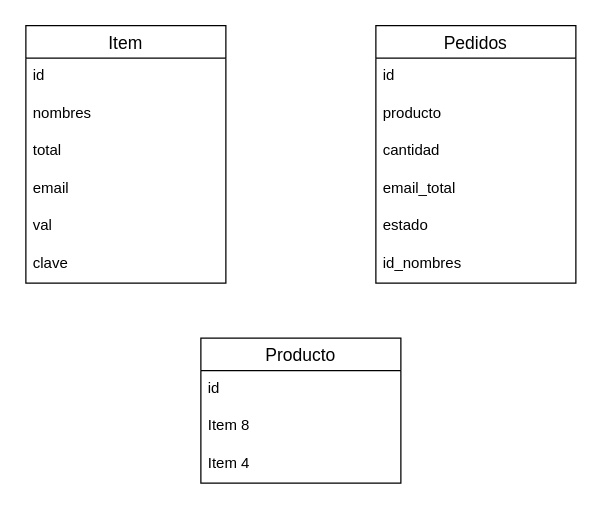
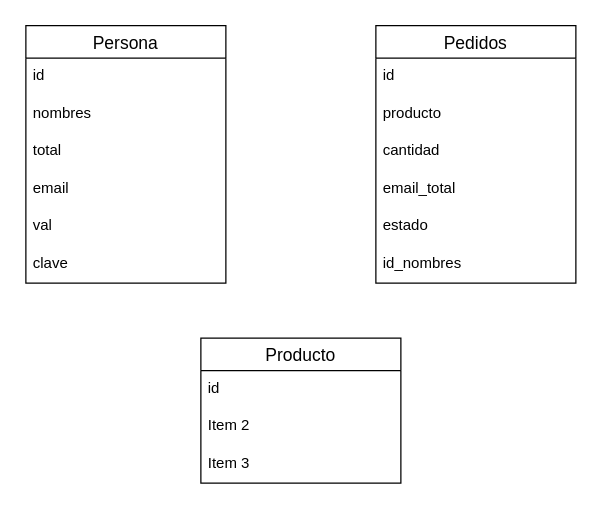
- <mxCell id="2" value="Item" style="swimlane;fontStyle=0;childLayout=stackLayout;horizontal=1;startSize=26;horizontalStack=0;resizeParent=1;resizeParentMax=0;resizeLast=0;collapsible=1;marginBottom=0;align=center;fontSize=14;" parent="1" vertex="1"><mxGeometry x="20" y="20" width="160" height="206" as="geometry" /></mxCell>
+ <mxCell id="2" value="Persona" style="swimlane;fontStyle=0;childLayout=stackLayout;horizontal=1;startSize=26;horizontalStack=0;resizeParent=1;resizeParentMax=0;resizeLast=0;collapsible=1;marginBottom=0;align=center;fontSize=14;" parent="1" vertex="1"><mxGeometry x="20" y="20" width="160" height="206" as="geometry" /></mxCell>
- <mxCell id="18" value="Item 8" style="text;strokeColor=none;fillColor=none;spacingLeft=4;spacingRight=4;overflow=hidden;rotatable=0;points=[[0,0.5],[1,0.5]];portConstraint=eastwest;fontSize=12;" parent="16" vertex="1"><mxGeometry y="56" width="160" height="30" as="geometry" /></mxCell>
+ <mxCell id="18" value="Item 2" style="text;strokeColor=none;fillColor=none;spacingLeft=4;spacingRight=4;overflow=hidden;rotatable=0;points=[[0,0.5],[1,0.5]];portConstraint=eastwest;fontSize=12;" parent="16" vertex="1"><mxGeometry y="56" width="160" height="30" as="geometry" /></mxCell>
- <mxCell id="19" value="Item 4" style="text;strokeColor=none;fillColor=none;spacingLeft=4;spacingRight=4;overflow=hidden;rotatable=0;points=[[0,0.5],[1,0.5]];portConstraint=eastwest;fontSize=12;" parent="16" vertex="1"><mxGeometry y="86" width="160" height="30" as="geometry" /></mxCell>
+ <mxCell id="19" value="Item 3" style="text;strokeColor=none;fillColor=none;spacingLeft=4;spacingRight=4;overflow=hidden;rotatable=0;points=[[0,0.5],[1,0.5]];portConstraint=eastwest;fontSize=12;" parent="16" vertex="1"><mxGeometry y="86" width="160" height="30" as="geometry" /></mxCell>
